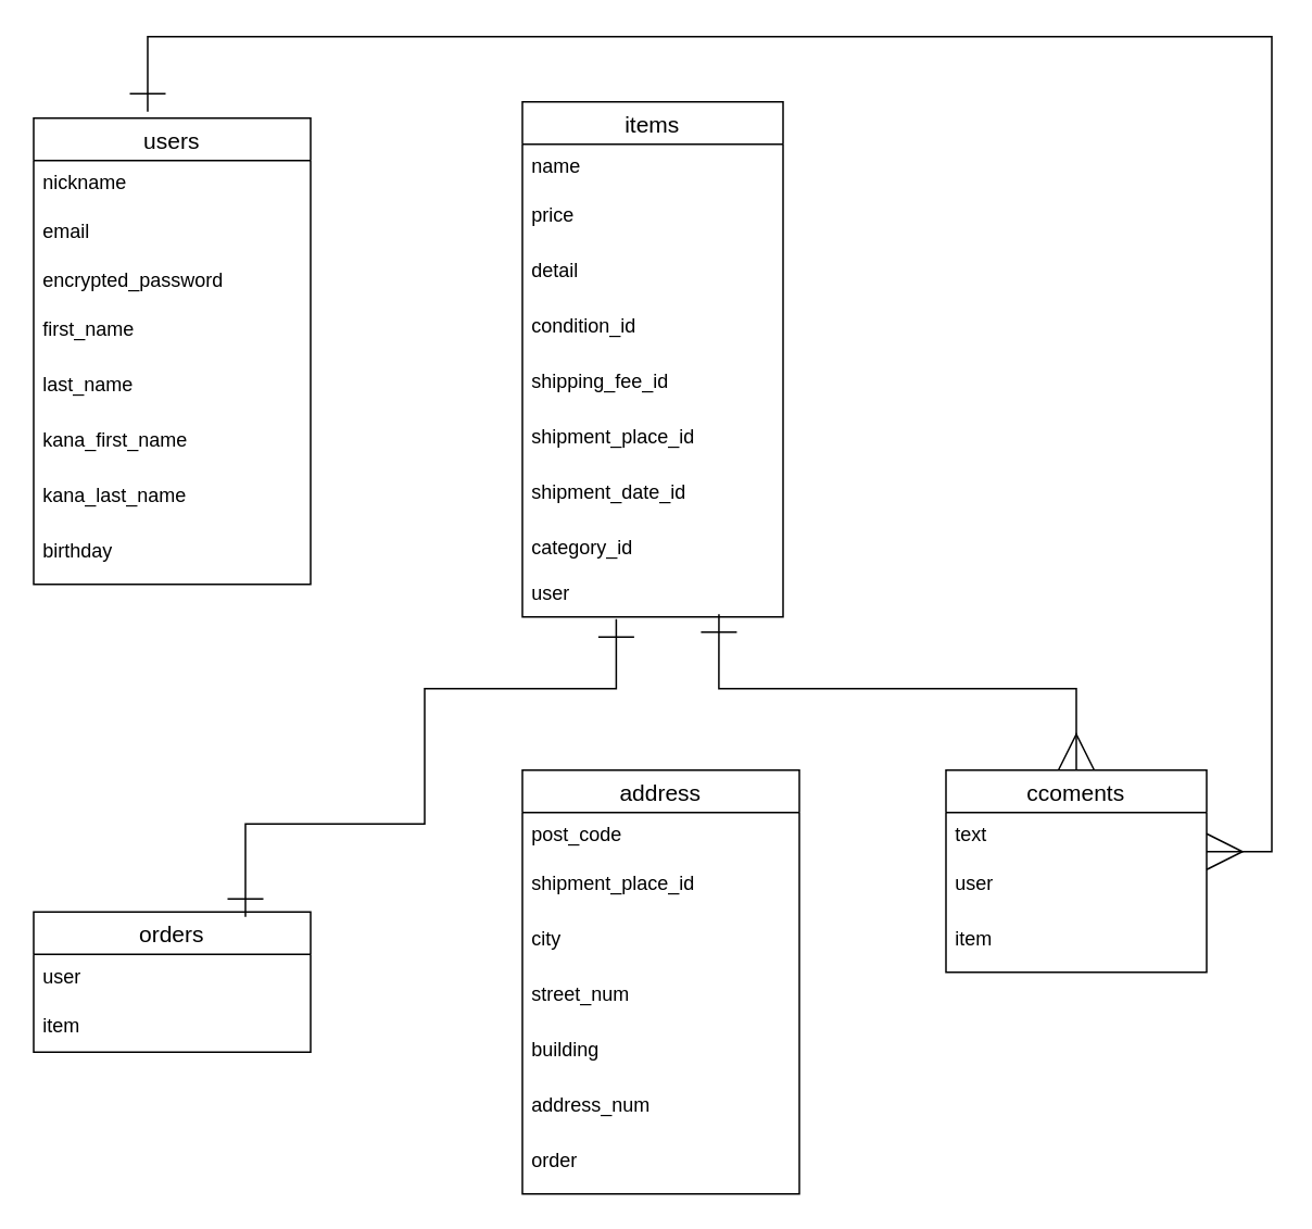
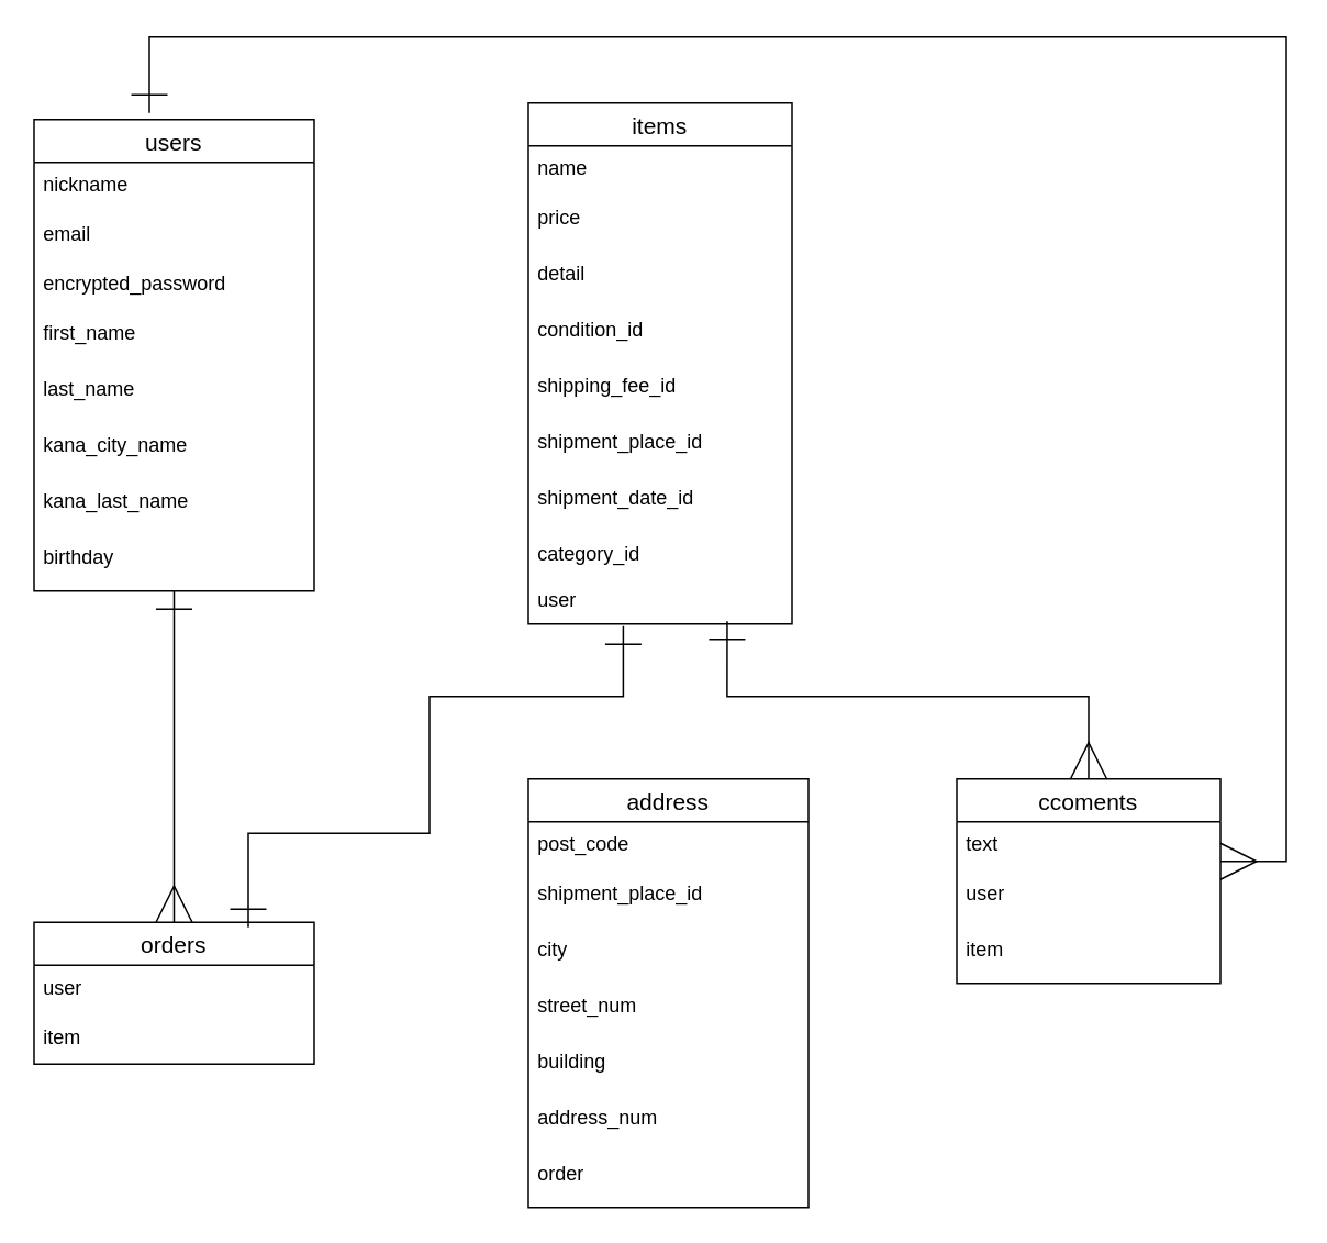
- <mxCell id="9" value="kana_first_name&#10;" style="text;strokeColor=none;fillColor=none;spacingLeft=4;spacingRight=4;overflow=hidden;rotatable=0;points=[[0,0.5],[1,0.5]];portConstraint=eastwest;fontSize=12;" vertex="1" parent="3"><mxGeometry y="184" width="170" height="34" as="geometry" /></mxCell>
+ <mxCell id="9" value="kana_city_name&#10;" style="text;strokeColor=none;fillColor=none;spacingLeft=4;spacingRight=4;overflow=hidden;rotatable=0;points=[[0,0.5],[1,0.5]];portConstraint=eastwest;fontSize=12;" vertex="1" parent="3"><mxGeometry y="184" width="170" height="34" as="geometry" /></mxCell>
+ <mxCell id="2" style="edgeStyle=orthogonalEdgeStyle;rounded=0;orthogonalLoop=1;jettySize=auto;html=1;startArrow=ERone;startFill=0;endArrow=ERmany;endFill=0;entryX=0.5;entryY=0;entryDx=0;entryDy=0;endSize=20;targetPerimeterSpacing=0;startSize=20;" edge="1" parent="1" source="3" target="22"><mxGeometry relative="1" as="geometry"><mxPoint x="105" y="420" as="targetPoint" /><Array as="points"><mxPoint x="105" y="400" /><mxPoint x="105" y="400" /></Array></mxGeometry></mxCell>
